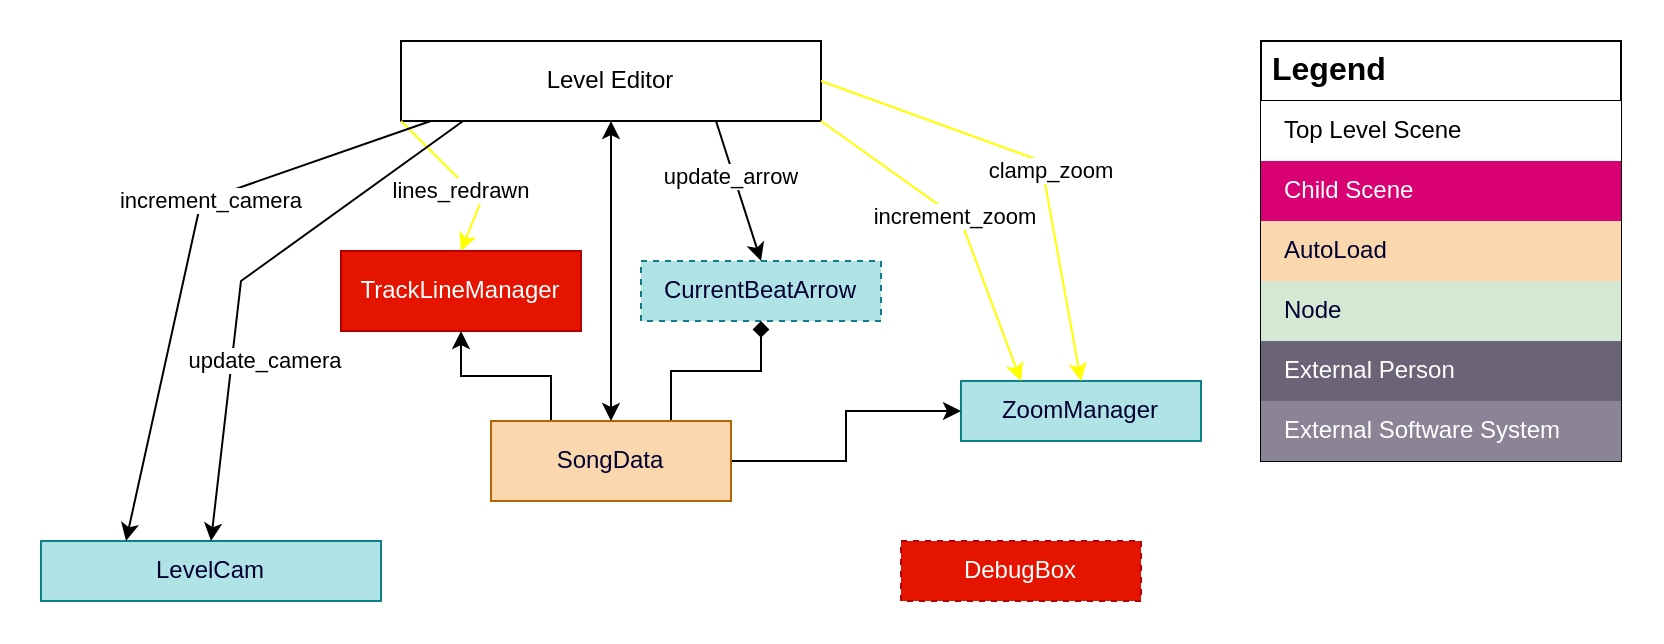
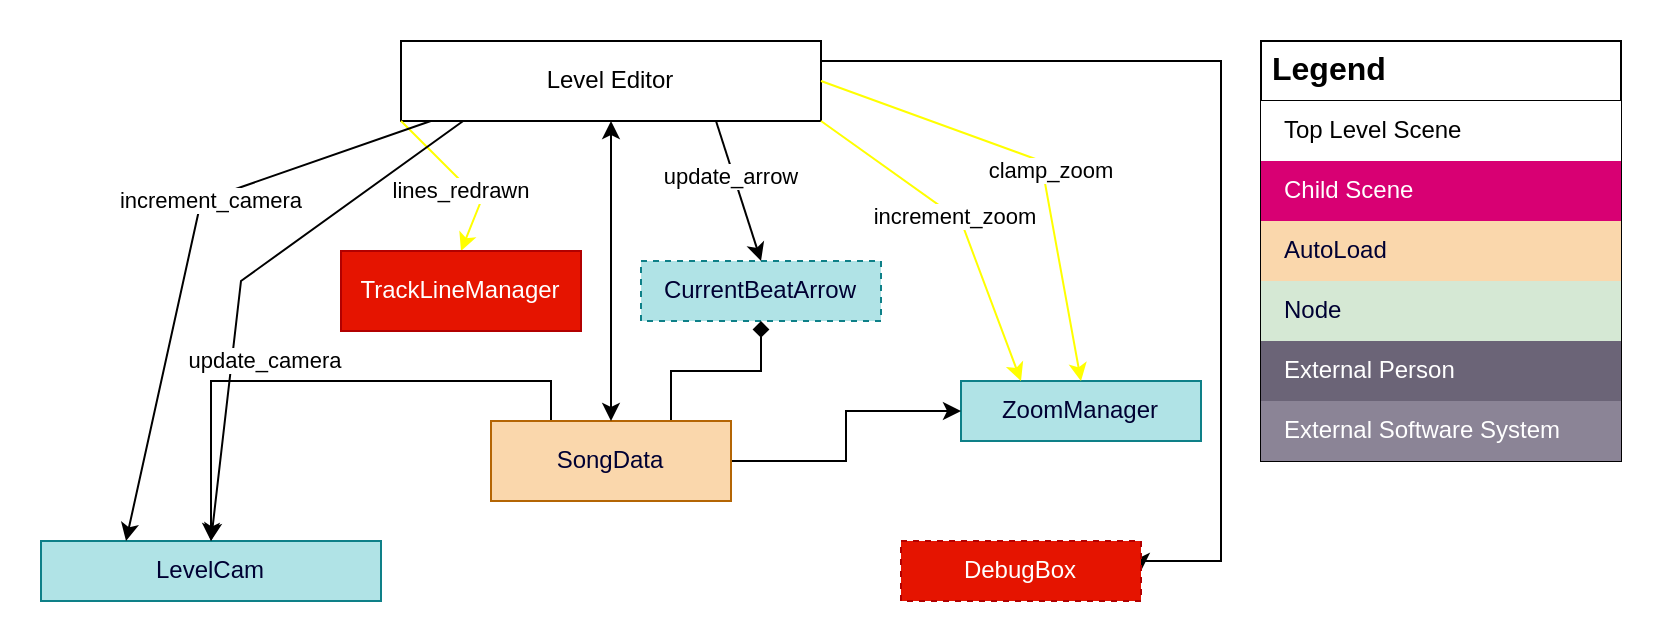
+ <mxCell id="2" style="edgeStyle=orthogonalEdgeStyle;rounded=0;orthogonalLoop=1;jettySize=auto;html=1;exitX=1;exitY=0.25;exitDx=0;exitDy=0;entryX=1;entryY=0.5;entryDx=0;entryDy=0;" edge="1" parent="1" source="3" target="37"><mxGeometry relative="1" as="geometry"><mxPoint x="610" y="280" as="targetPoint" /><Array as="points"><mxPoint x="610" y="30" /><mxPoint x="610" y="280" /></Array></mxGeometry></mxCell>
- <mxCell id="15" style="edgeStyle=orthogonalEdgeStyle;rounded=0;orthogonalLoop=1;jettySize=auto;html=1;exitX=0.25;exitY=0;exitDx=0;exitDy=0;" edge="1" parent="1" source="18" target="6"><mxGeometry relative="1" as="geometry" /></mxCell>
+ <mxCell id="15" style="edgeStyle=orthogonalEdgeStyle;rounded=0;orthogonalLoop=1;jettySize=auto;html=1;exitX=0.25;exitY=0;exitDx=0;exitDy=0;" edge="1" parent="1" source="18" target="7"><mxGeometry relative="1" as="geometry" /></mxCell>
